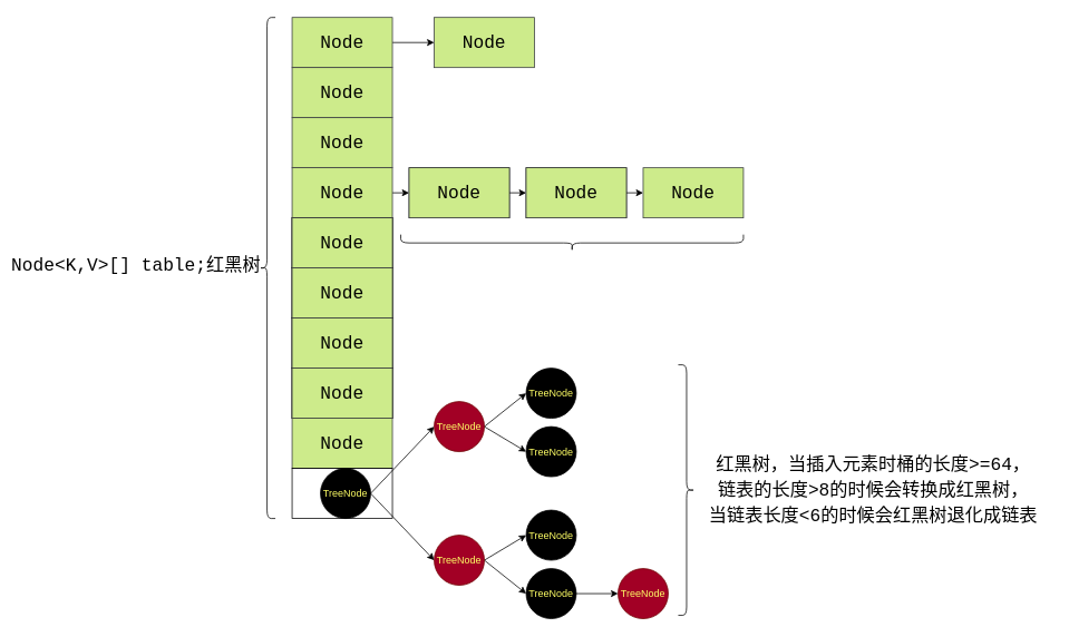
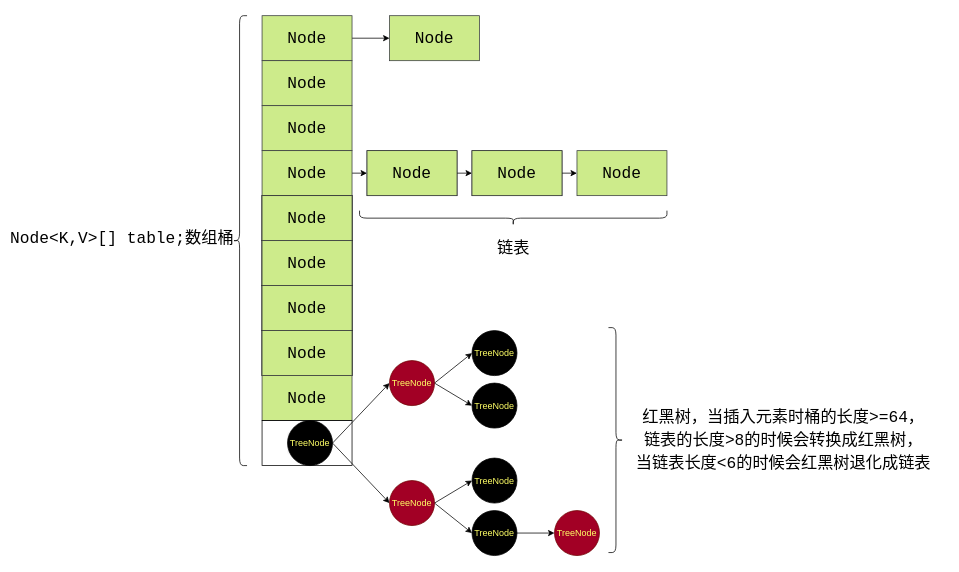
- <mxCell id="11" value="&lt;pre style=&quot;margin-top: 0px; margin-bottom: 0px; overflow: auto; background-image: initial; background-position: initial; background-size: initial; background-repeat: initial; background-attachment: initial; background-origin: initial; background-clip: initial; border-radius: 4px;&quot;&gt;&lt;font face=&quot;menlo, monaco, consolas, andale mono, lucida console, courier new, monospace&quot;&gt;&lt;span style=&quot;font-size: 21.6px ; font-weight: 400&quot;&gt;Node&amp;lt;K,V&amp;gt;[] table;红黑树&lt;/span&gt;&lt;/font&gt;&lt;font&gt;&lt;span style=&quot;font-size: 0.9em ; font-weight: 400&quot;&gt;&lt;br&gt;&lt;/span&gt;&lt;/font&gt;&lt;/pre&gt;" style="text;fillColor=none;html=1;fontSize=24;fontStyle=1;verticalAlign=middle;align=center;labelBackgroundColor=default;fontColor=#000000;" parent="1" vertex="1"><mxGeometry x="20" y="297" width="284" height="40" as="geometry" /></mxCell>
+ <mxCell id="11" value="&lt;pre style=&quot;margin-top: 0px; margin-bottom: 0px; overflow: auto; background-image: initial; background-position: initial; background-size: initial; background-repeat: initial; background-attachment: initial; background-origin: initial; background-clip: initial; border-radius: 4px;&quot;&gt;&lt;font face=&quot;menlo, monaco, consolas, andale mono, lucida console, courier new, monospace&quot;&gt;&lt;span style=&quot;font-size: 21.6px ; font-weight: 400&quot;&gt;Node&amp;lt;K,V&amp;gt;[] table;数组桶&lt;/span&gt;&lt;/font&gt;&lt;font&gt;&lt;span style=&quot;font-size: 0.9em ; font-weight: 400&quot;&gt;&lt;br&gt;&lt;/span&gt;&lt;/font&gt;&lt;/pre&gt;" style="text;fillColor=none;html=1;fontSize=24;fontStyle=1;verticalAlign=middle;align=center;labelBackgroundColor=default;fontColor=#000000;" parent="1" vertex="1"><mxGeometry x="20" y="297" width="284" height="40" as="geometry" /></mxCell>
+ <mxCell id="19" value="&lt;pre style=&quot;margin-top: 0px; margin-bottom: 0px; overflow: auto; background-image: initial; background-position: initial; background-size: initial; background-repeat: initial; background-attachment: initial; background-origin: initial; background-clip: initial; border-radius: 4px;&quot;&gt;&lt;font face=&quot;menlo, monaco, consolas, andale mono, lucida console, courier new, monospace&quot;&gt;&lt;span style=&quot;font-size: 21.6px ; font-weight: 400&quot;&gt;链表&lt;/span&gt;&lt;/font&gt;&lt;font&gt;&lt;span style=&quot;font-size: 0.9em ; font-weight: 400&quot;&gt;&lt;br&gt;&lt;/span&gt;&lt;/font&gt;&lt;/pre&gt;" style="text;strokeColor=none;fillColor=none;html=1;fontSize=24;fontStyle=1;verticalAlign=middle;align=center;labelBackgroundColor=default;fontColor=#000000;" parent="1" vertex="1"><mxGeometry x="634" y="310" width="100" height="40" as="geometry" /></mxCell>
